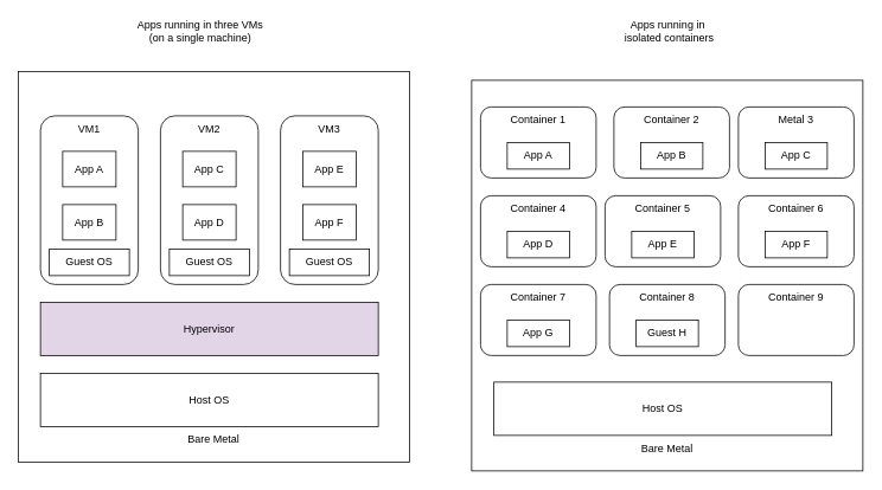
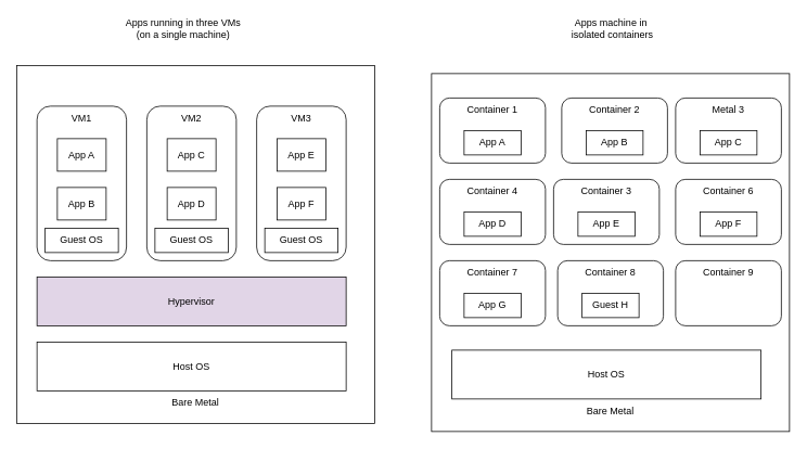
- <mxCell id="57" value="Apps running in&amp;nbsp;&lt;br&gt;isolated containers" style="text;html=1;strokeColor=none;fillColor=none;align=center;verticalAlign=middle;whiteSpace=wrap;rounded=0;" vertex="1" parent="1"><mxGeometry x="585" y="20" width="335" height="30" as="geometry" /></mxCell>
+ <mxCell id="57" value="Apps machine in&amp;nbsp;&lt;br&gt;isolated containers" style="text;html=1;strokeColor=none;fillColor=none;align=center;verticalAlign=middle;whiteSpace=wrap;rounded=0;" vertex="1" parent="1"><mxGeometry x="585" y="20" width="335" height="30" as="geometry" /></mxCell>
- <mxCell id="44" value="Container 5" style="text;html=1;strokeColor=none;fillColor=none;align=center;verticalAlign=middle;whiteSpace=wrap;rounded=0;" vertex="1" parent="1"><mxGeometry x="705" y="220" width="80" height="30" as="geometry" /></mxCell>
+ <mxCell id="44" value="Container 3" style="text;html=1;strokeColor=none;fillColor=none;align=center;verticalAlign=middle;whiteSpace=wrap;rounded=0;" vertex="1" parent="1"><mxGeometry x="705" y="220" width="80" height="30" as="geometry" /></mxCell>
